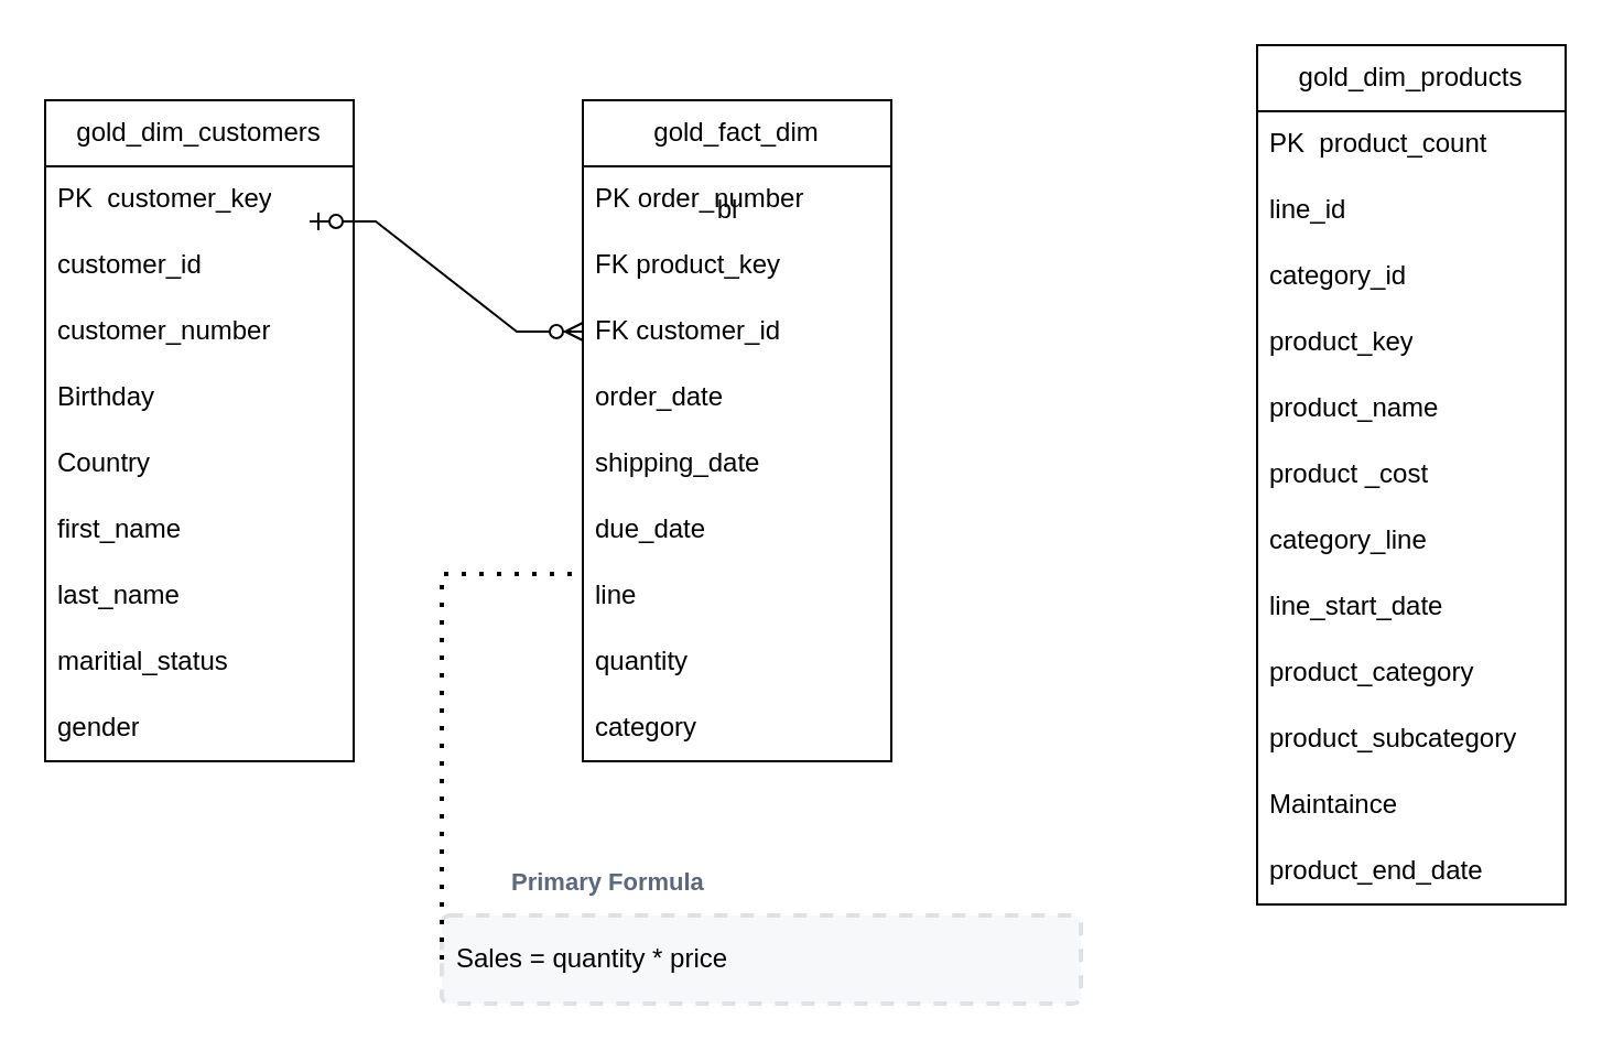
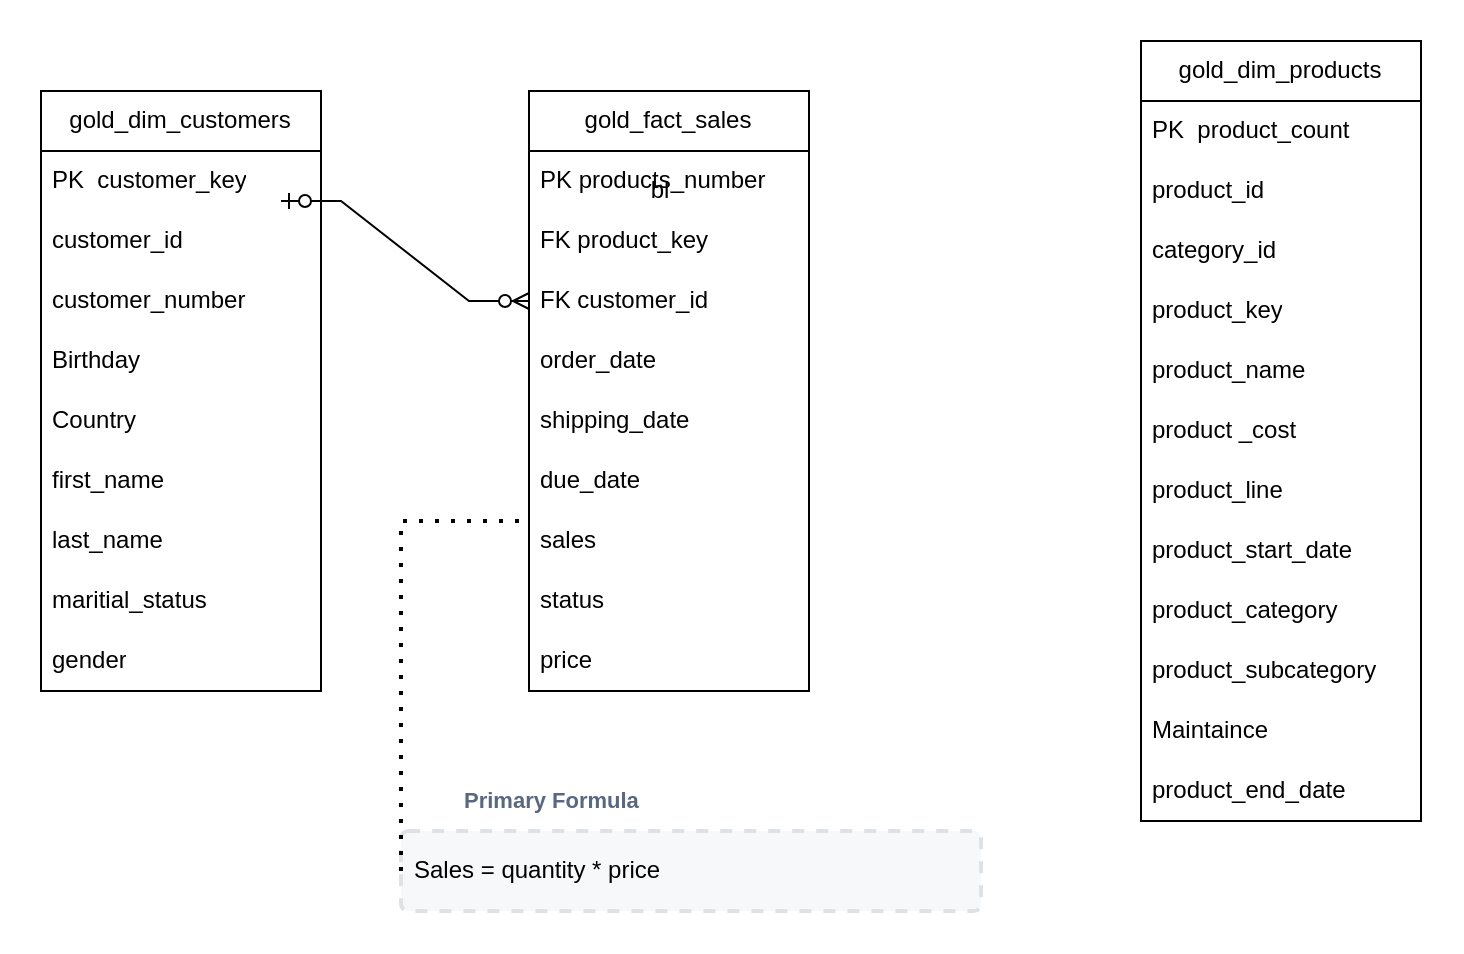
- <mxCell id="26" value="gold_fact_dim" style="swimlane;fontStyle=0;childLayout=stackLayout;horizontal=1;startSize=30;horizontalStack=0;resizeParent=1;resizeParentMax=0;resizeLast=0;collapsible=1;marginBottom=0;whiteSpace=wrap;html=1;" vertex="1" parent="1"><mxGeometry x="264" y="45" width="140" height="300" as="geometry" /></mxCell>
+ <mxCell id="26" value="gold_fact_sales" style="swimlane;fontStyle=0;childLayout=stackLayout;horizontal=1;startSize=30;horizontalStack=0;resizeParent=1;resizeParentMax=0;resizeLast=0;collapsible=1;marginBottom=0;whiteSpace=wrap;html=1;" vertex="1" parent="1"><mxGeometry x="264" y="45" width="140" height="300" as="geometry" /></mxCell>
- <mxCell id="27" value="PK order_number&amp;nbsp;" style="text;strokeColor=none;fillColor=none;align=left;verticalAlign=middle;spacingLeft=4;spacingRight=4;overflow=hidden;points=[[0,0.5],[1,0.5]];portConstraint=eastwest;rotatable=0;whiteSpace=wrap;html=1;" vertex="1" parent="26"><mxGeometry y="30" width="140" height="30" as="geometry" /></mxCell>
+ <mxCell id="27" value="PK products_number&amp;nbsp;" style="text;strokeColor=none;fillColor=none;align=left;verticalAlign=middle;spacingLeft=4;spacingRight=4;overflow=hidden;points=[[0,0.5],[1,0.5]];portConstraint=eastwest;rotatable=0;whiteSpace=wrap;html=1;" vertex="1" parent="26"><mxGeometry y="30" width="140" height="30" as="geometry" /></mxCell>
- <mxCell id="15" value="line_id" style="text;strokeColor=none;fillColor=none;align=left;verticalAlign=middle;spacingLeft=4;spacingRight=4;overflow=hidden;points=[[0,0.5],[1,0.5]];portConstraint=eastwest;rotatable=0;whiteSpace=wrap;html=1;" vertex="1" parent="13"><mxGeometry y="60" width="140" height="30" as="geometry" /></mxCell>
+ <mxCell id="15" value="product_id" style="text;strokeColor=none;fillColor=none;align=left;verticalAlign=middle;spacingLeft=4;spacingRight=4;overflow=hidden;points=[[0,0.5],[1,0.5]];portConstraint=eastwest;rotatable=0;whiteSpace=wrap;html=1;" vertex="1" parent="13"><mxGeometry y="60" width="140" height="30" as="geometry" /></mxCell>
- <mxCell id="20" value="category_line" style="text;strokeColor=none;fillColor=none;align=left;verticalAlign=middle;spacingLeft=4;spacingRight=4;overflow=hidden;points=[[0,0.5],[1,0.5]];portConstraint=eastwest;rotatable=0;whiteSpace=wrap;html=1;" vertex="1" parent="13"><mxGeometry y="210" width="140" height="30" as="geometry" /></mxCell>
+ <mxCell id="20" value="product_line" style="text;strokeColor=none;fillColor=none;align=left;verticalAlign=middle;spacingLeft=4;spacingRight=4;overflow=hidden;points=[[0,0.5],[1,0.5]];portConstraint=eastwest;rotatable=0;whiteSpace=wrap;html=1;" vertex="1" parent="13"><mxGeometry y="210" width="140" height="30" as="geometry" /></mxCell>
- <mxCell id="33" value="line" style="text;strokeColor=none;fillColor=none;align=left;verticalAlign=middle;spacingLeft=4;spacingRight=4;overflow=hidden;points=[[0,0.5],[1,0.5]];portConstraint=eastwest;rotatable=0;whiteSpace=wrap;html=1;" vertex="1" parent="26"><mxGeometry y="210" width="140" height="30" as="geometry" /></mxCell>
+ <mxCell id="33" value="sales" style="text;strokeColor=none;fillColor=none;align=left;verticalAlign=middle;spacingLeft=4;spacingRight=4;overflow=hidden;points=[[0,0.5],[1,0.5]];portConstraint=eastwest;rotatable=0;whiteSpace=wrap;html=1;" vertex="1" parent="26"><mxGeometry y="210" width="140" height="30" as="geometry" /></mxCell>
- <mxCell id="21" value="line_start_date" style="text;strokeColor=none;fillColor=none;align=left;verticalAlign=middle;spacingLeft=4;spacingRight=4;overflow=hidden;points=[[0,0.5],[1,0.5]];portConstraint=eastwest;rotatable=0;whiteSpace=wrap;html=1;" vertex="1" parent="13"><mxGeometry y="240" width="140" height="30" as="geometry" /></mxCell>
+ <mxCell id="21" value="product_start_date" style="text;strokeColor=none;fillColor=none;align=left;verticalAlign=middle;spacingLeft=4;spacingRight=4;overflow=hidden;points=[[0,0.5],[1,0.5]];portConstraint=eastwest;rotatable=0;whiteSpace=wrap;html=1;" vertex="1" parent="13"><mxGeometry y="240" width="140" height="30" as="geometry" /></mxCell>
- <mxCell id="34" value="quantity" style="text;strokeColor=none;fillColor=none;align=left;verticalAlign=middle;spacingLeft=4;spacingRight=4;overflow=hidden;points=[[0,0.5],[1,0.5]];portConstraint=eastwest;rotatable=0;whiteSpace=wrap;html=1;" vertex="1" parent="26"><mxGeometry y="240" width="140" height="30" as="geometry" /></mxCell>
+ <mxCell id="34" value="status" style="text;strokeColor=none;fillColor=none;align=left;verticalAlign=middle;spacingLeft=4;spacingRight=4;overflow=hidden;points=[[0,0.5],[1,0.5]];portConstraint=eastwest;rotatable=0;whiteSpace=wrap;html=1;" vertex="1" parent="26"><mxGeometry y="240" width="140" height="30" as="geometry" /></mxCell>
- <mxCell id="35" value="category" style="text;strokeColor=none;fillColor=none;align=left;verticalAlign=middle;spacingLeft=4;spacingRight=4;overflow=hidden;points=[[0,0.5],[1,0.5]];portConstraint=eastwest;rotatable=0;whiteSpace=wrap;html=1;" vertex="1" parent="26"><mxGeometry y="270" width="140" height="30" as="geometry" /></mxCell>
+ <mxCell id="35" value="price" style="text;strokeColor=none;fillColor=none;align=left;verticalAlign=middle;spacingLeft=4;spacingRight=4;overflow=hidden;points=[[0,0.5],[1,0.5]];portConstraint=eastwest;rotatable=0;whiteSpace=wrap;html=1;" vertex="1" parent="26"><mxGeometry y="270" width="140" height="30" as="geometry" /></mxCell>
